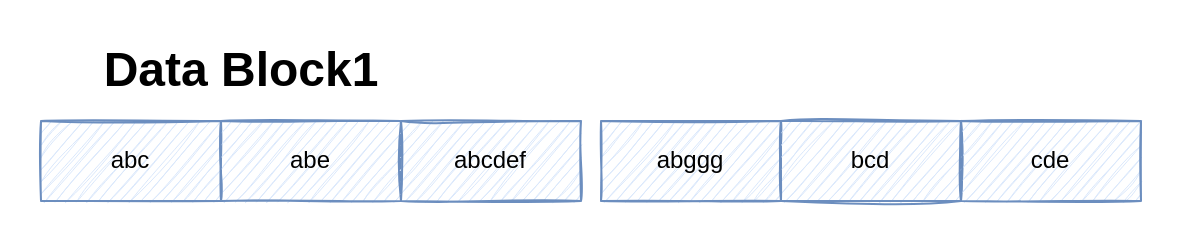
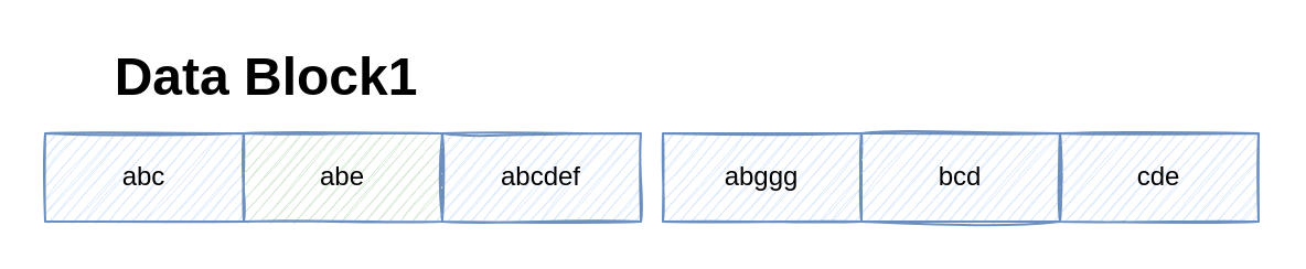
- <mxCell id="5" value="abe" style="whiteSpace=wrap;html=1;sketch=1;fillColor=#dae8fc;strokeColor=#6c8ebf;" vertex="1" parent="3"><mxGeometry x="90" width="90" height="40" as="geometry" /></mxCell>
+ <mxCell id="5" value="abe" style="whiteSpace=wrap;html=1;sketch=1;fillColor=#d5e8d4;strokeColor=#6c8ebf;" vertex="1" parent="3"><mxGeometry x="90" width="90" height="40" as="geometry" /></mxCell>
